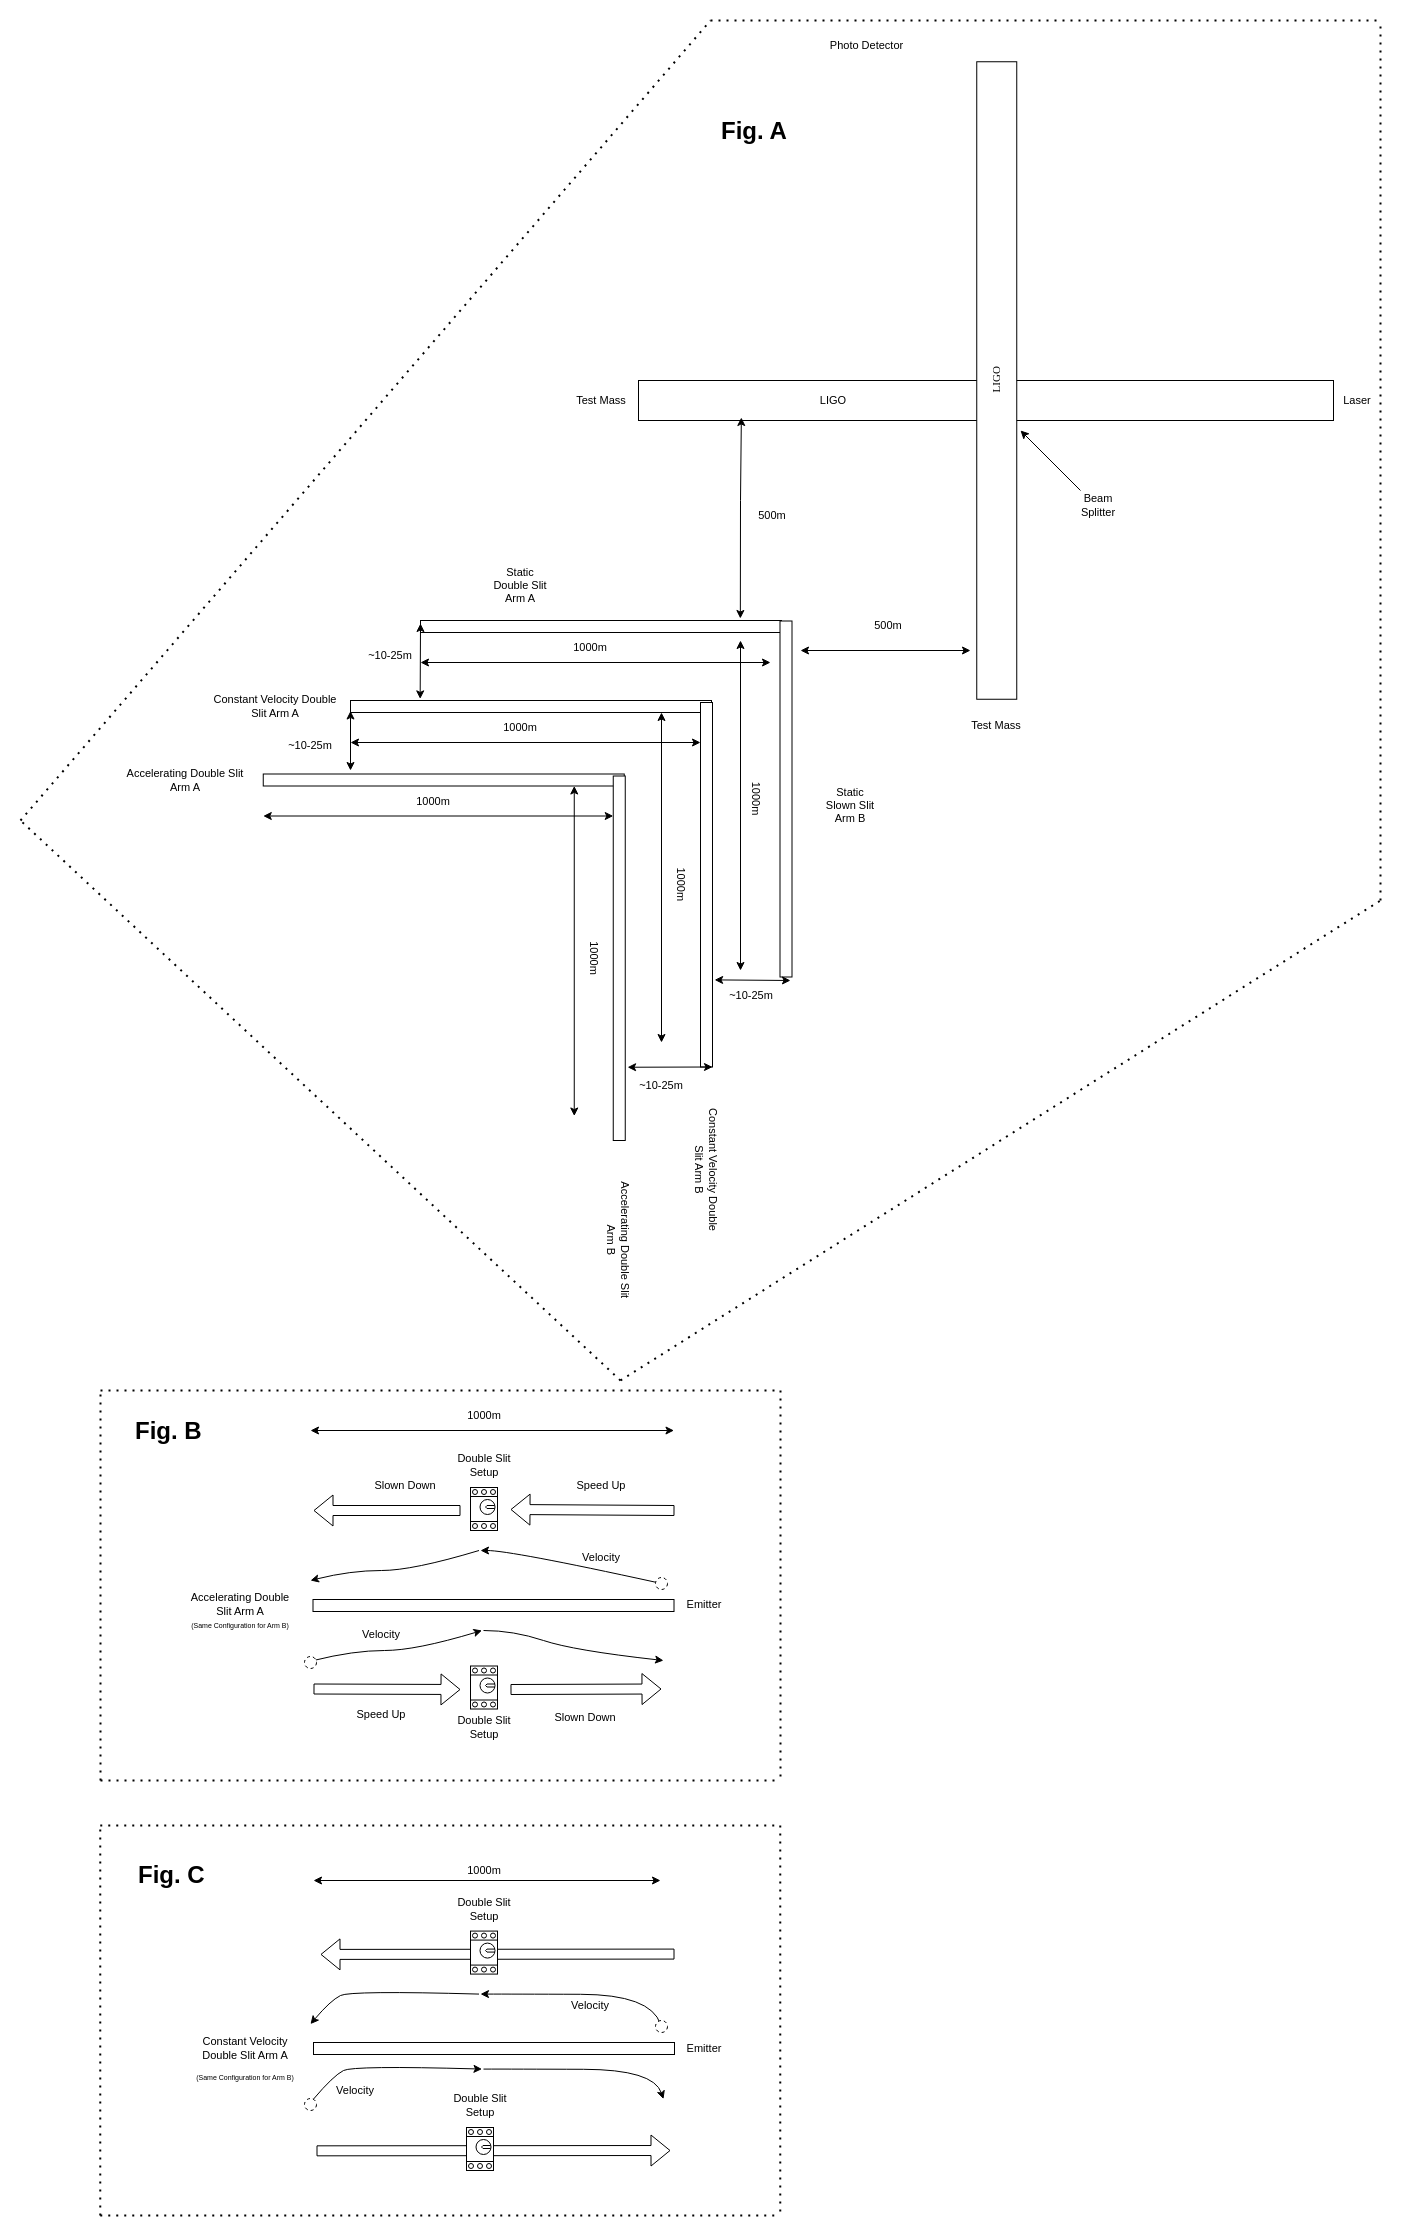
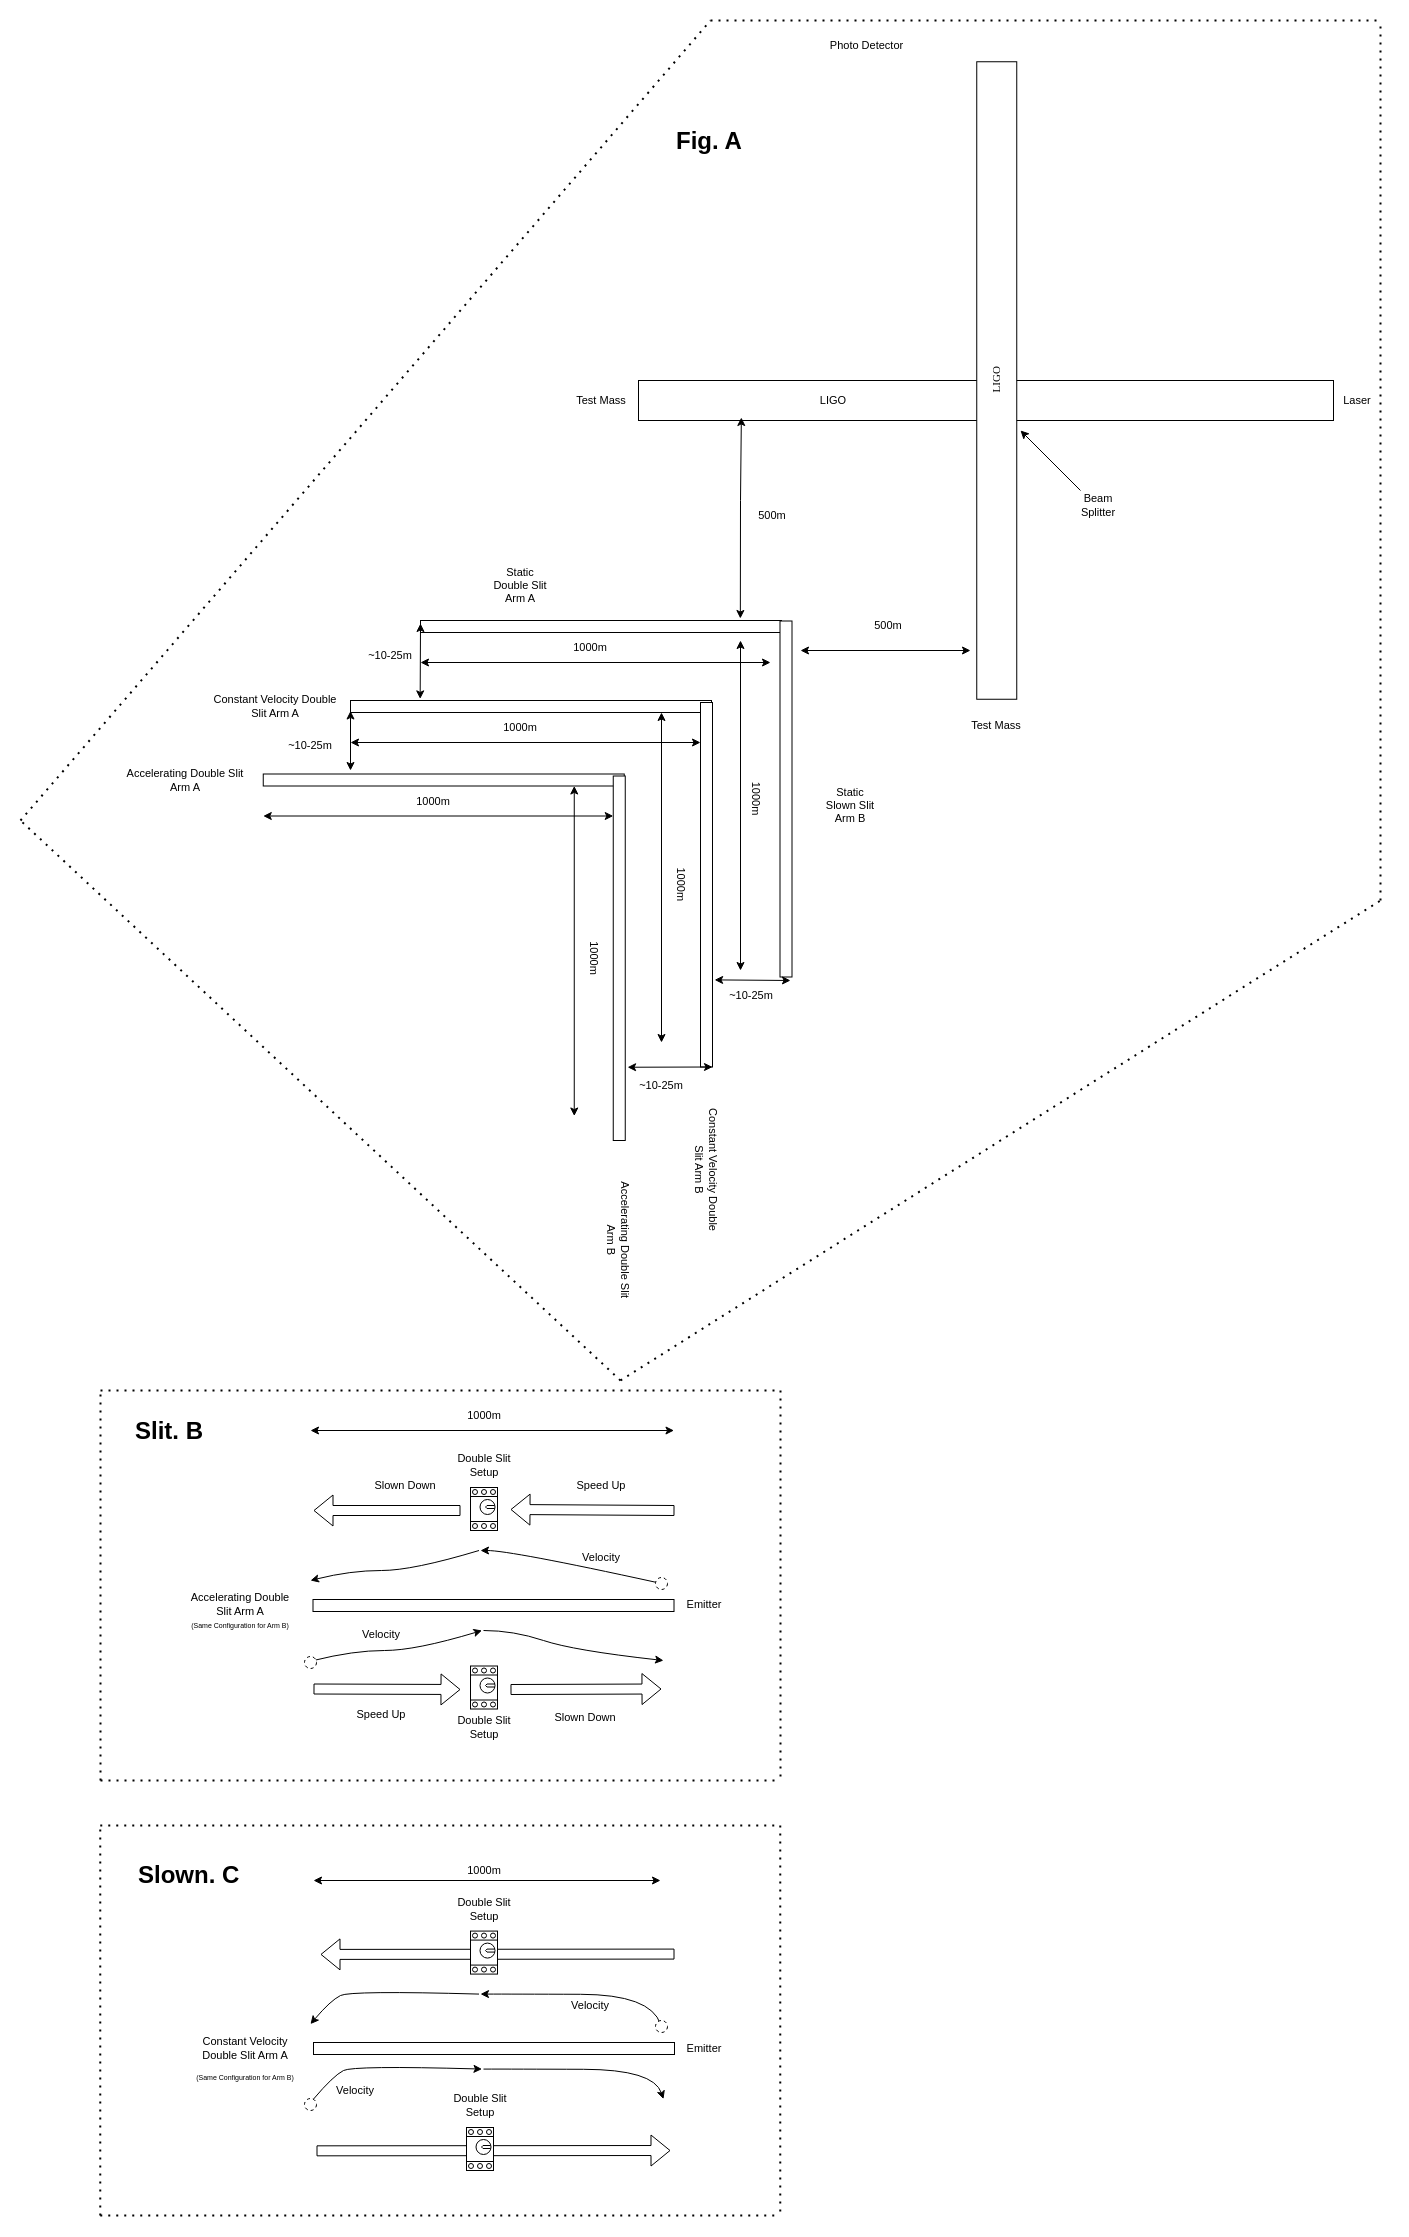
- <mxCell id="46" value="&lt;h1 style=&quot;margin-top: 0px;&quot;&gt;Fig. A&lt;/h1&gt;" style="text;html=1;whiteSpace=wrap;overflow=hidden;rounded=0;strokeColor=none;" vertex="1" parent="1"><mxGeometry x="719" y="110" width="180" height="120" as="geometry" /></mxCell>
+ <mxCell id="46" value="&lt;h1 style=&quot;margin-top: 0px;&quot;&gt;Fig. A&lt;/h1&gt;" style="text;html=1;whiteSpace=wrap;overflow=hidden;rounded=0;strokeColor=none;" vertex="1" parent="1"><mxGeometry x="674" y="120" width="180" height="120" as="geometry" /></mxCell>
- <mxCell id="96" value="&lt;h1 style=&quot;margin-top: 0px;&quot;&gt;Fig. B&lt;/h1&gt;" style="text;html=1;whiteSpace=wrap;overflow=hidden;rounded=0;strokeColor=none;" vertex="1" parent="1"><mxGeometry x="132.5" y="1410" width="180" height="120" as="geometry" /></mxCell>
+ <mxCell id="96" value="&lt;h1 style=&quot;margin-top: 0px;&quot;&gt;Slit. B&lt;/h1&gt;" style="text;html=1;whiteSpace=wrap;overflow=hidden;rounded=0;strokeColor=none;" vertex="1" parent="1"><mxGeometry x="132.5" y="1410" width="180" height="120" as="geometry" /></mxCell>
- <mxCell id="101" value="&lt;h1 style=&quot;margin-top: 0px;&quot;&gt;Fig. C&lt;/h1&gt;" style="text;html=1;whiteSpace=wrap;overflow=hidden;rounded=0;strokeColor=none;" vertex="1" parent="1"><mxGeometry x="136" y="1853.58" width="180" height="120" as="geometry" /></mxCell>
+ <mxCell id="101" value="&lt;h1 style=&quot;margin-top: 0px;&quot;&gt;Slown. C&lt;/h1&gt;" style="text;html=1;whiteSpace=wrap;overflow=hidden;rounded=0;strokeColor=none;" vertex="1" parent="1"><mxGeometry x="136" y="1853.58" width="180" height="120" as="geometry" /></mxCell>
